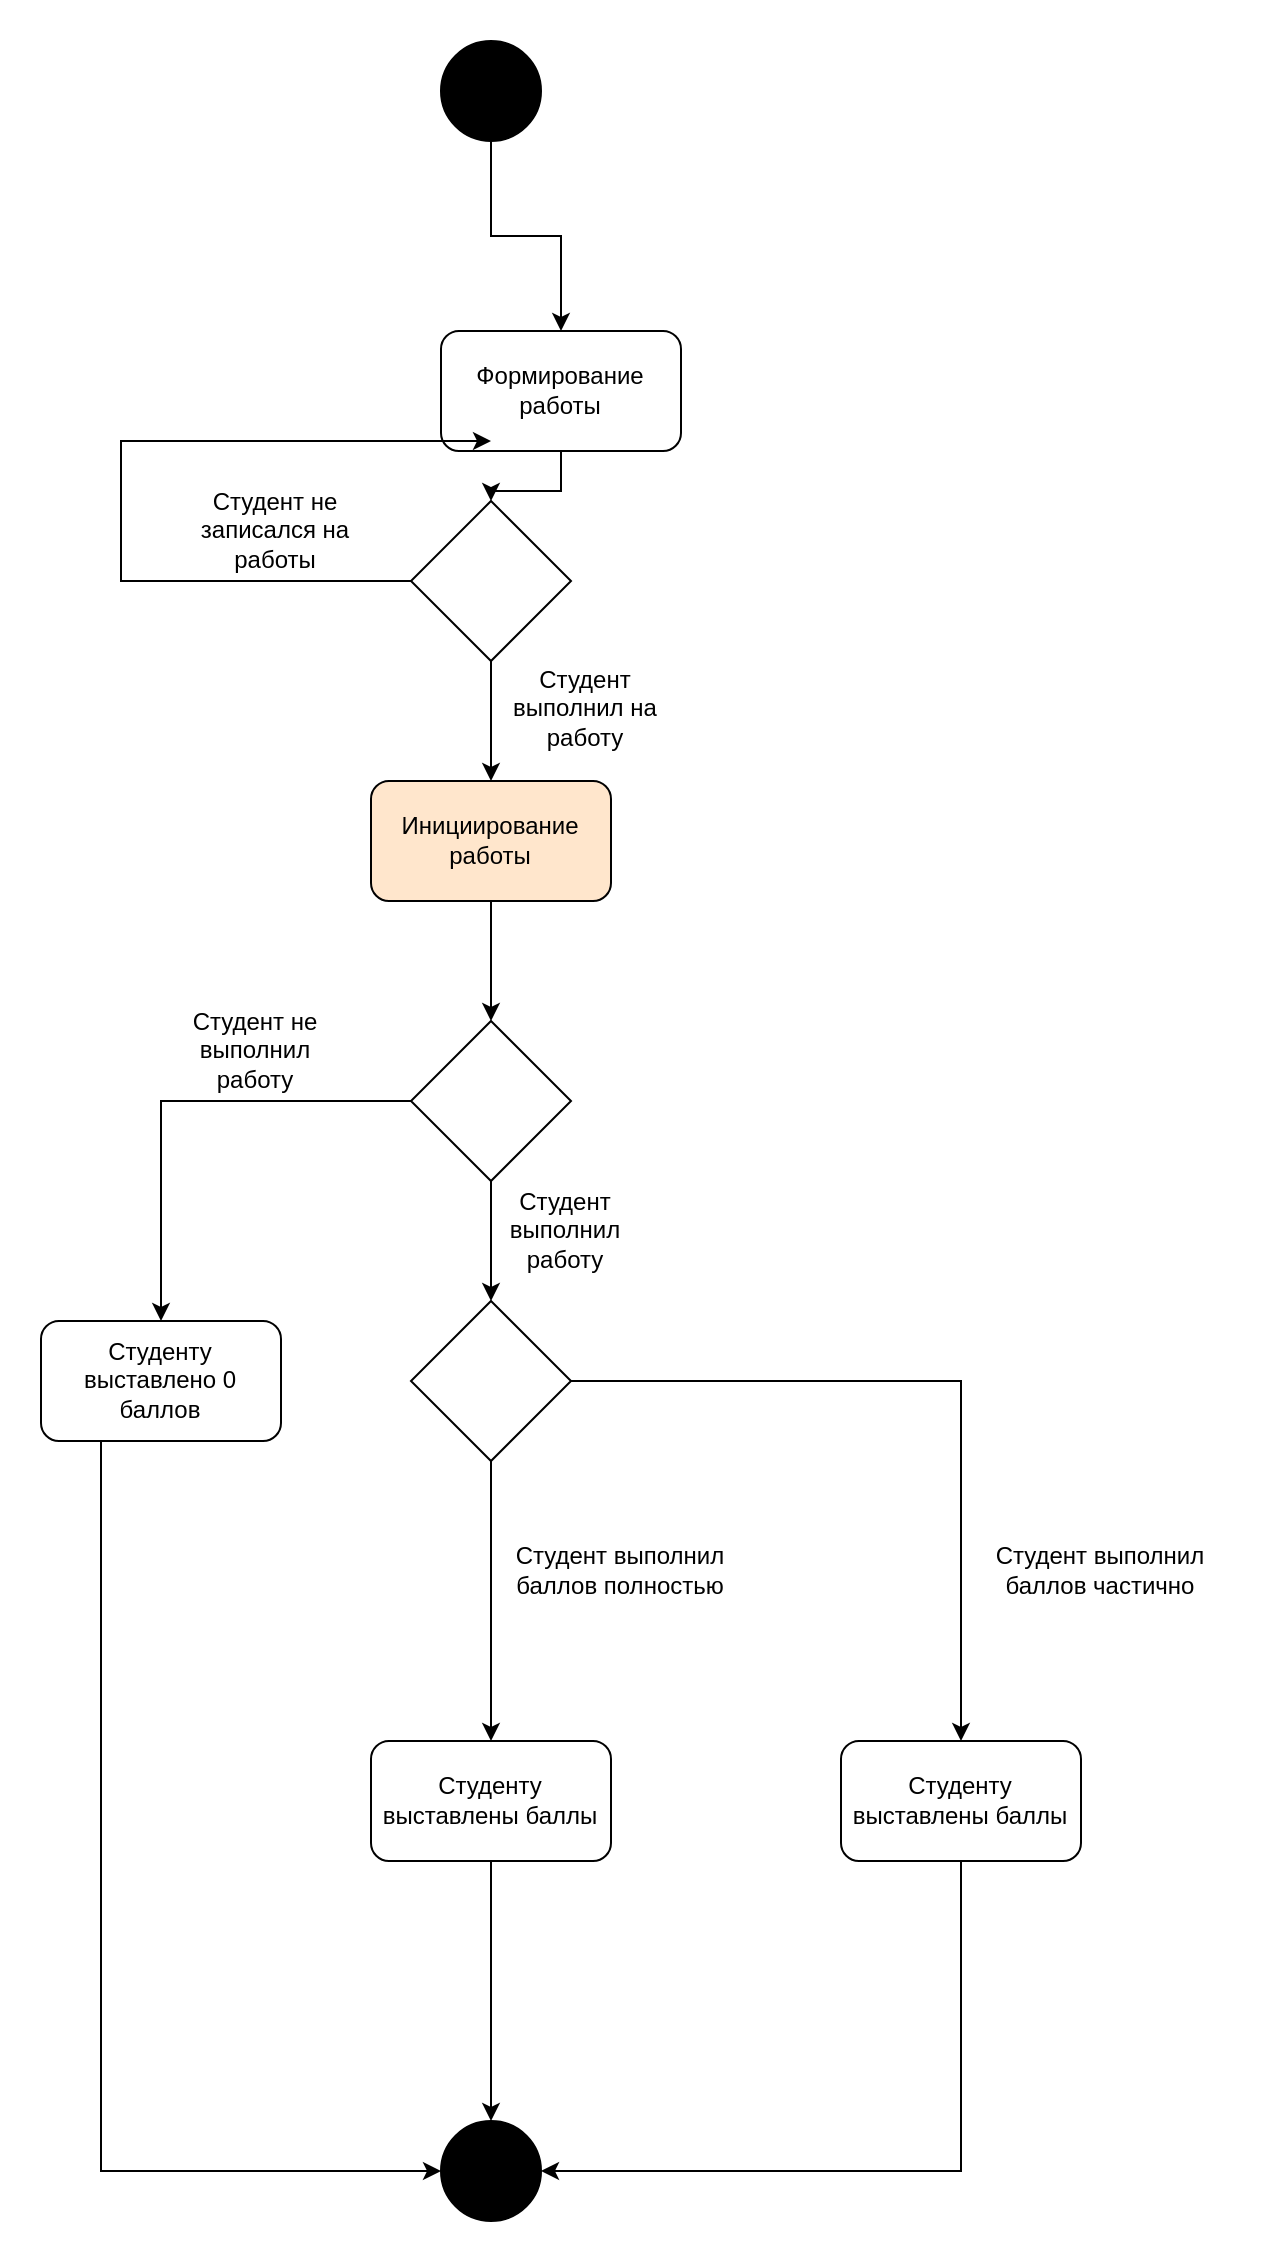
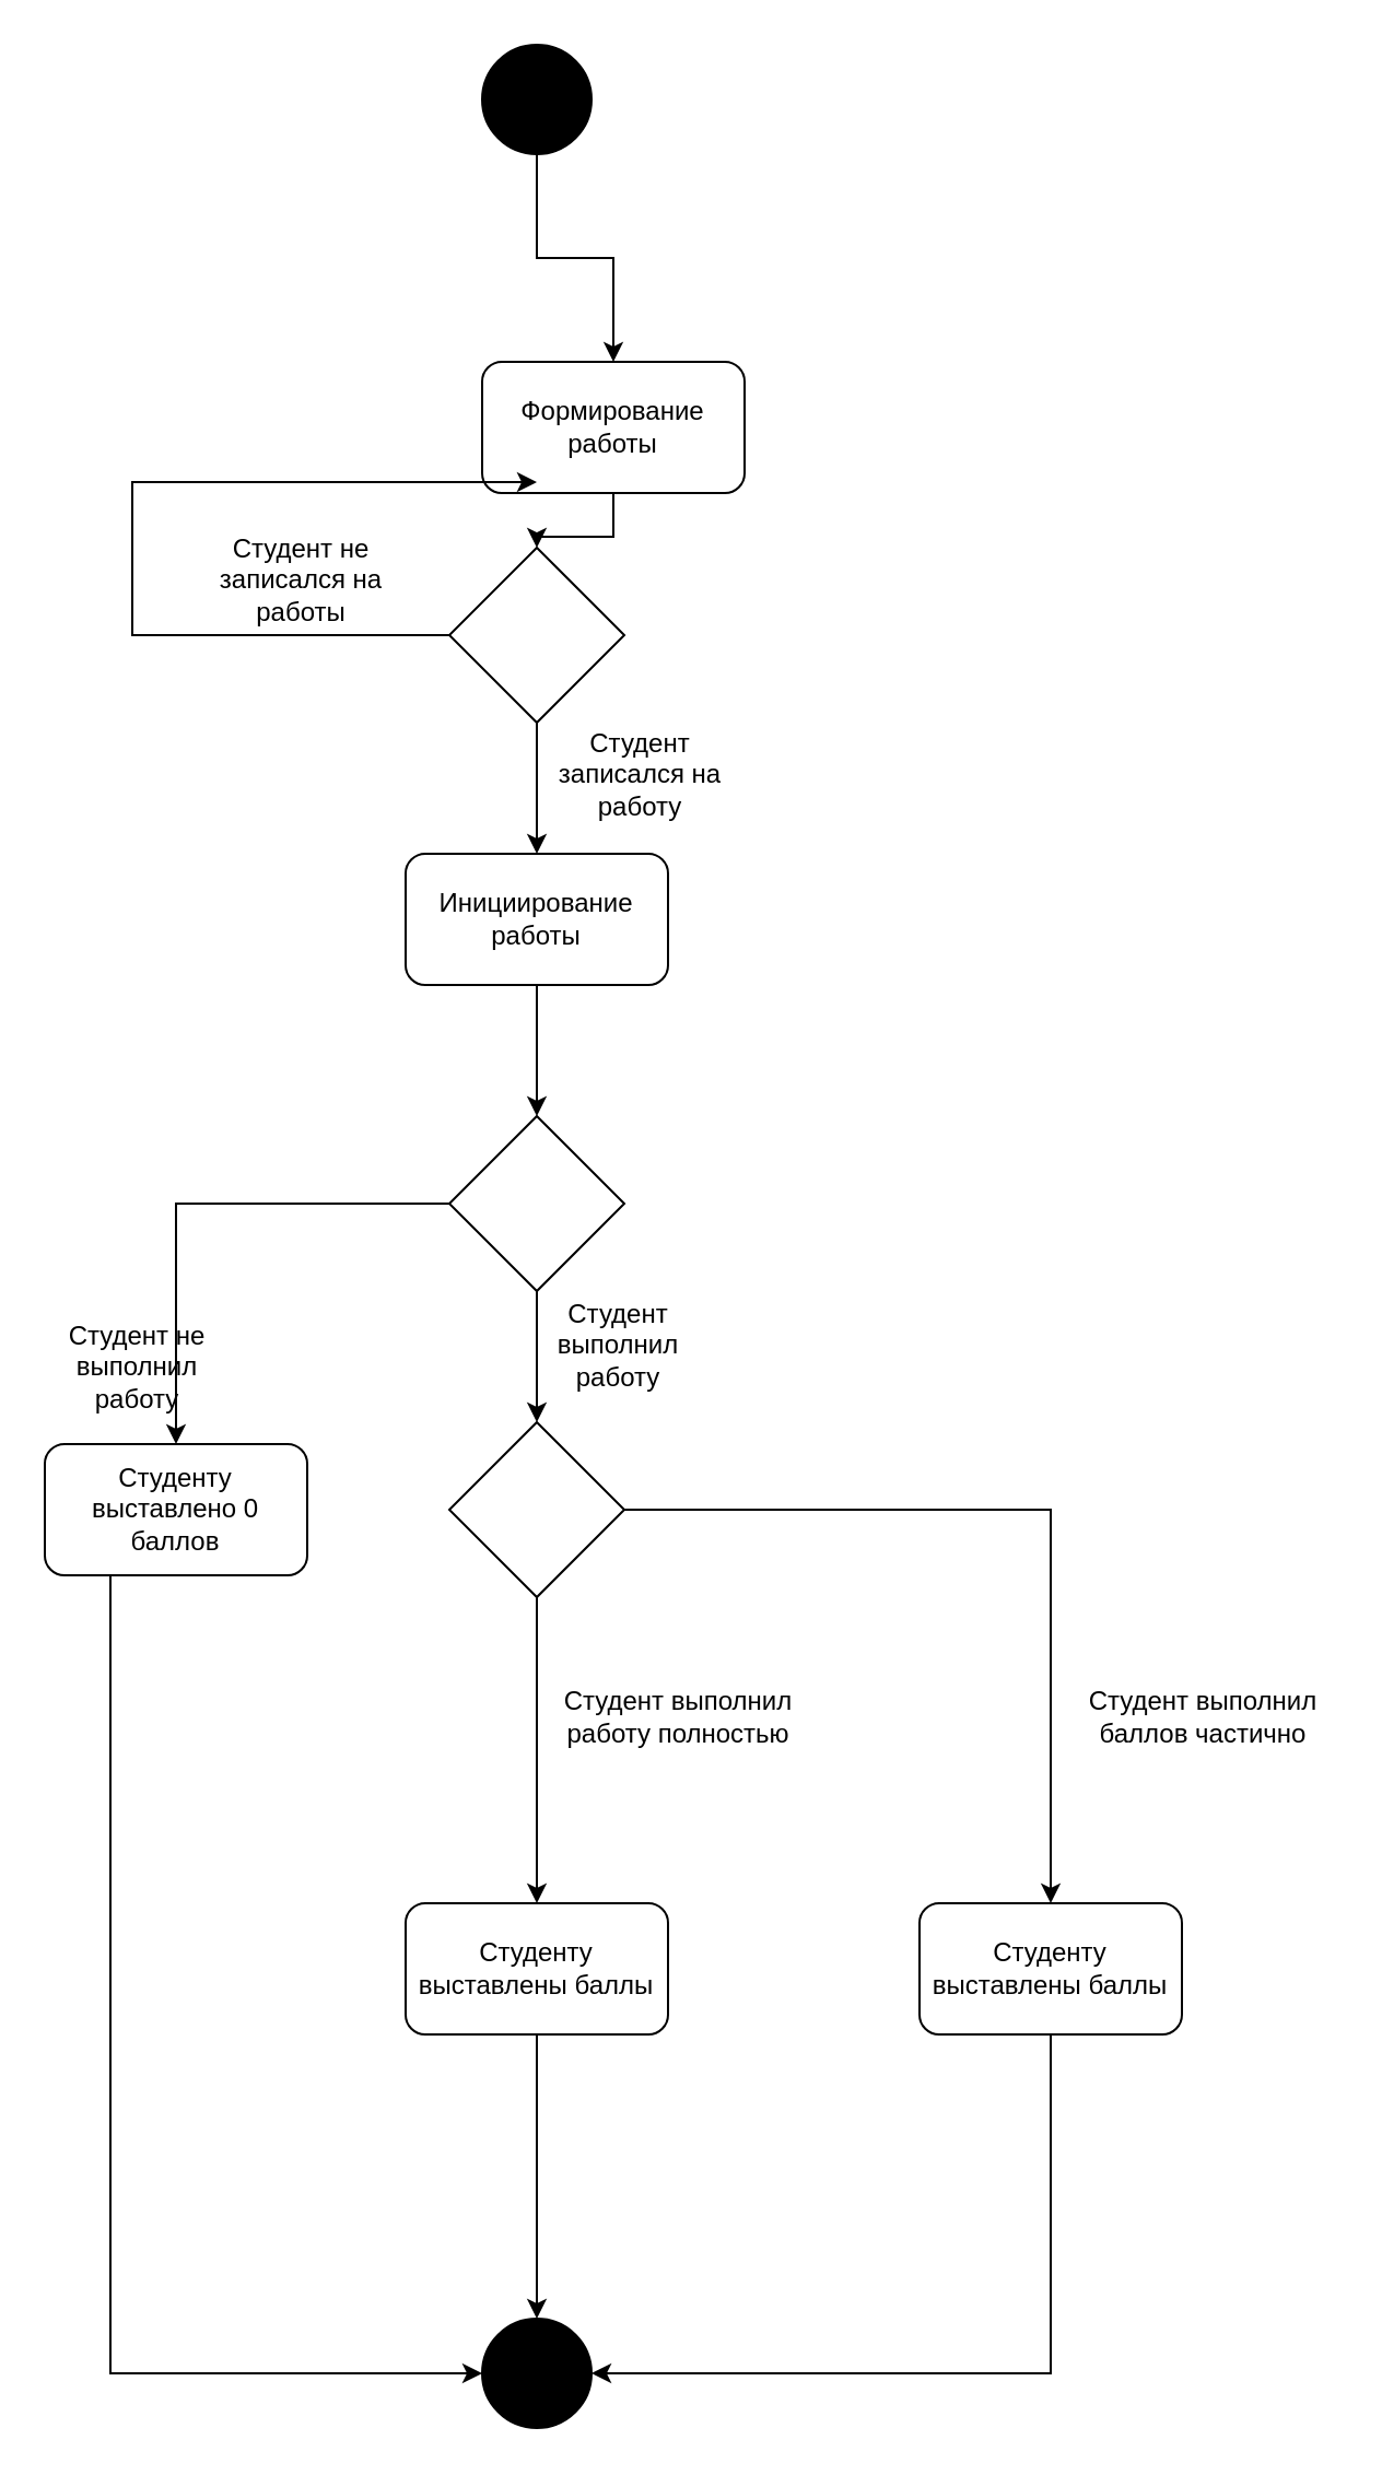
- <mxCell id="11" value="Студент выполнил на работу" style="text;html=1;align=center;verticalAlign=middle;whiteSpace=wrap;rounded=0;" vertex="1" parent="1"><mxGeometry x="245" y="339" width="95" height="30" as="geometry" /></mxCell>
+ <mxCell id="11" value="Студент записался на работу" style="text;html=1;align=center;verticalAlign=middle;whiteSpace=wrap;rounded=0;" vertex="1" parent="1"><mxGeometry x="245" y="339" width="95" height="30" as="geometry" /></mxCell>
- <mxCell id="9" value="Инициирование работы" style="rounded=1;whiteSpace=wrap;html=1;fillColor=#ffe6cc;" vertex="1" parent="1"><mxGeometry x="185" y="390" width="120" height="60" as="geometry" /></mxCell>
+ <mxCell id="9" value="Инициирование работы" style="rounded=1;whiteSpace=wrap;html=1;" vertex="1" parent="1"><mxGeometry x="185" y="390" width="120" height="60" as="geometry" /></mxCell>
- <mxCell id="21" value="Студент не выполнил работу" style="text;html=1;align=center;verticalAlign=middle;whiteSpace=wrap;rounded=0;" vertex="1" parent="1"><mxGeometry x="80" y="510" width="95" height="30" as="geometry" /></mxCell>
+ <mxCell id="21" value="Студент не выполнил работу" style="text;html=1;align=center;verticalAlign=middle;whiteSpace=wrap;rounded=0;" vertex="1" parent="1"><mxGeometry x="15" y="610" width="95" height="30" as="geometry" /></mxCell>
- <mxCell id="27" value="Студент выполнил баллов полностью" style="text;html=1;align=center;verticalAlign=middle;whiteSpace=wrap;rounded=0;" vertex="1" parent="1"><mxGeometry x="250" y="770" width="120" height="30" as="geometry" /></mxCell>
+ <mxCell id="27" value="Студент выполнил работу полностью" style="text;html=1;align=center;verticalAlign=middle;whiteSpace=wrap;rounded=0;" vertex="1" parent="1"><mxGeometry x="250" y="770" width="120" height="30" as="geometry" /></mxCell>
